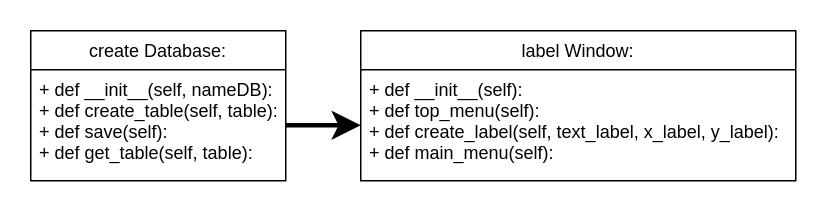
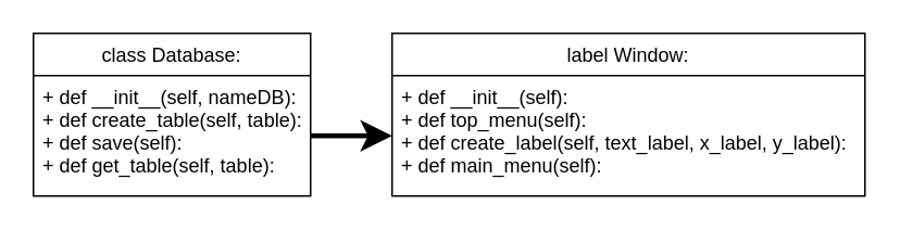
- <mxCell id="2" value="create Database:" style="swimlane;fontStyle=0;childLayout=stackLayout;horizontal=1;startSize=26;horizontalStack=0;resizeParent=1;resizeParentMax=0;resizeLast=0;collapsible=1;marginBottom=0;" vertex="1" parent="1"><mxGeometry x="20" y="20" width="170" height="100" as="geometry" /></mxCell>
+ <mxCell id="2" value="class Database:" style="swimlane;fontStyle=0;childLayout=stackLayout;horizontal=1;startSize=26;horizontalStack=0;resizeParent=1;resizeParentMax=0;resizeLast=0;collapsible=1;marginBottom=0;" vertex="1" parent="1"><mxGeometry x="20" y="20" width="170" height="100" as="geometry" /></mxCell>
